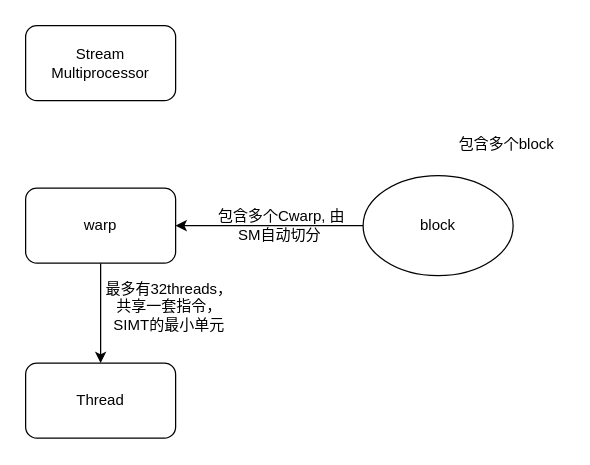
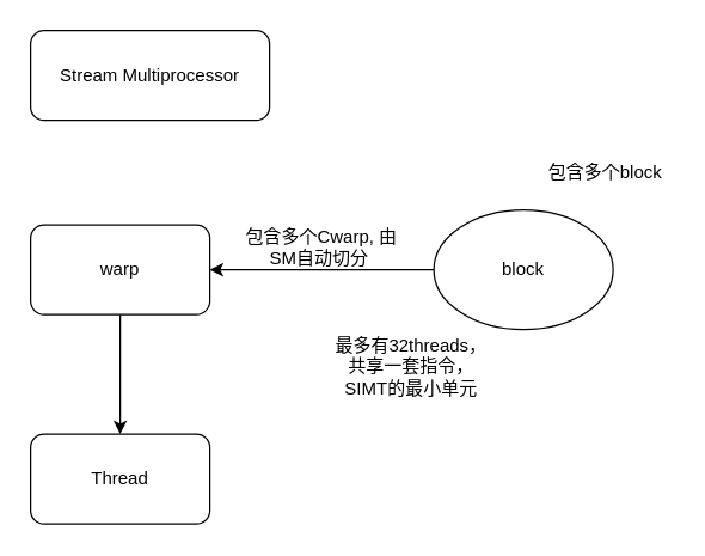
- <mxCell id="4" value="Stream Multiprocessor" style="rounded=1;whiteSpace=wrap;html=1;" vertex="1" parent="1"><mxGeometry x="20" y="20" width="120" height="60" as="geometry" /></mxCell>
+ <mxCell id="4" value="Stream Multiprocessor" style="rounded=1;whiteSpace=wrap;html=1;" vertex="1" parent="1"><mxGeometry x="20" y="20" width="160" height="60" as="geometry" /></mxCell>
- <mxCell id="8" value="包含多个Cwarp, 由SM自动切分&amp;nbsp;" style="text;html=1;strokeColor=none;fillColor=none;align=center;verticalAlign=middle;whiteSpace=wrap;rounded=0;" vertex="1" parent="1"><mxGeometry x="170" y="165" width="110" height="30" as="geometry" /></mxCell>
+ <mxCell id="8" value="包含多个Cwarp, 由SM自动切分&amp;nbsp;" style="text;html=1;strokeColor=none;fillColor=none;align=center;verticalAlign=middle;whiteSpace=wrap;rounded=0;" vertex="1" parent="1"><mxGeometry x="160" y="150" width="110" height="30" as="geometry" /></mxCell>
- <mxCell id="10" value="最多有32threads，共享一套指令，SIMT的最小单元" style="text;html=1;strokeColor=none;fillColor=none;align=center;verticalAlign=middle;whiteSpace=wrap;rounded=0;" vertex="1" parent="1"><mxGeometry x="80" y="230" width="110" height="30" as="geometry" /></mxCell>
+ <mxCell id="10" value="最多有32threads，共享一套指令，SIMT的最小单元" style="text;html=1;strokeColor=none;fillColor=none;align=center;verticalAlign=middle;whiteSpace=wrap;rounded=0;" vertex="1" parent="1"><mxGeometry x="220" y="230" width="110" height="30" as="geometry" /></mxCell>
